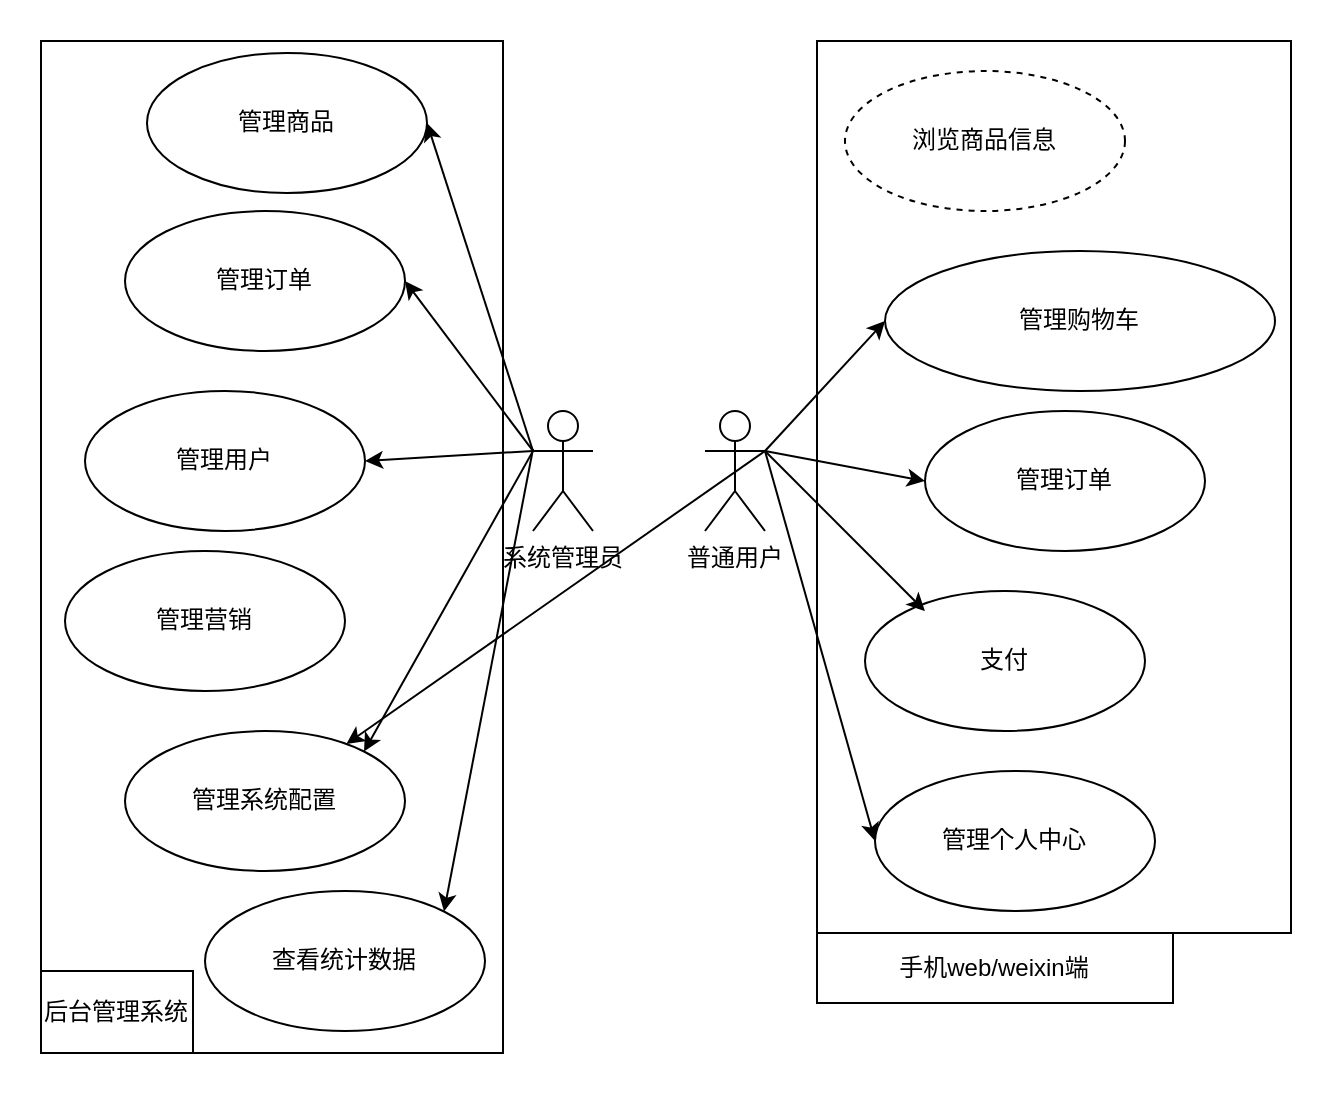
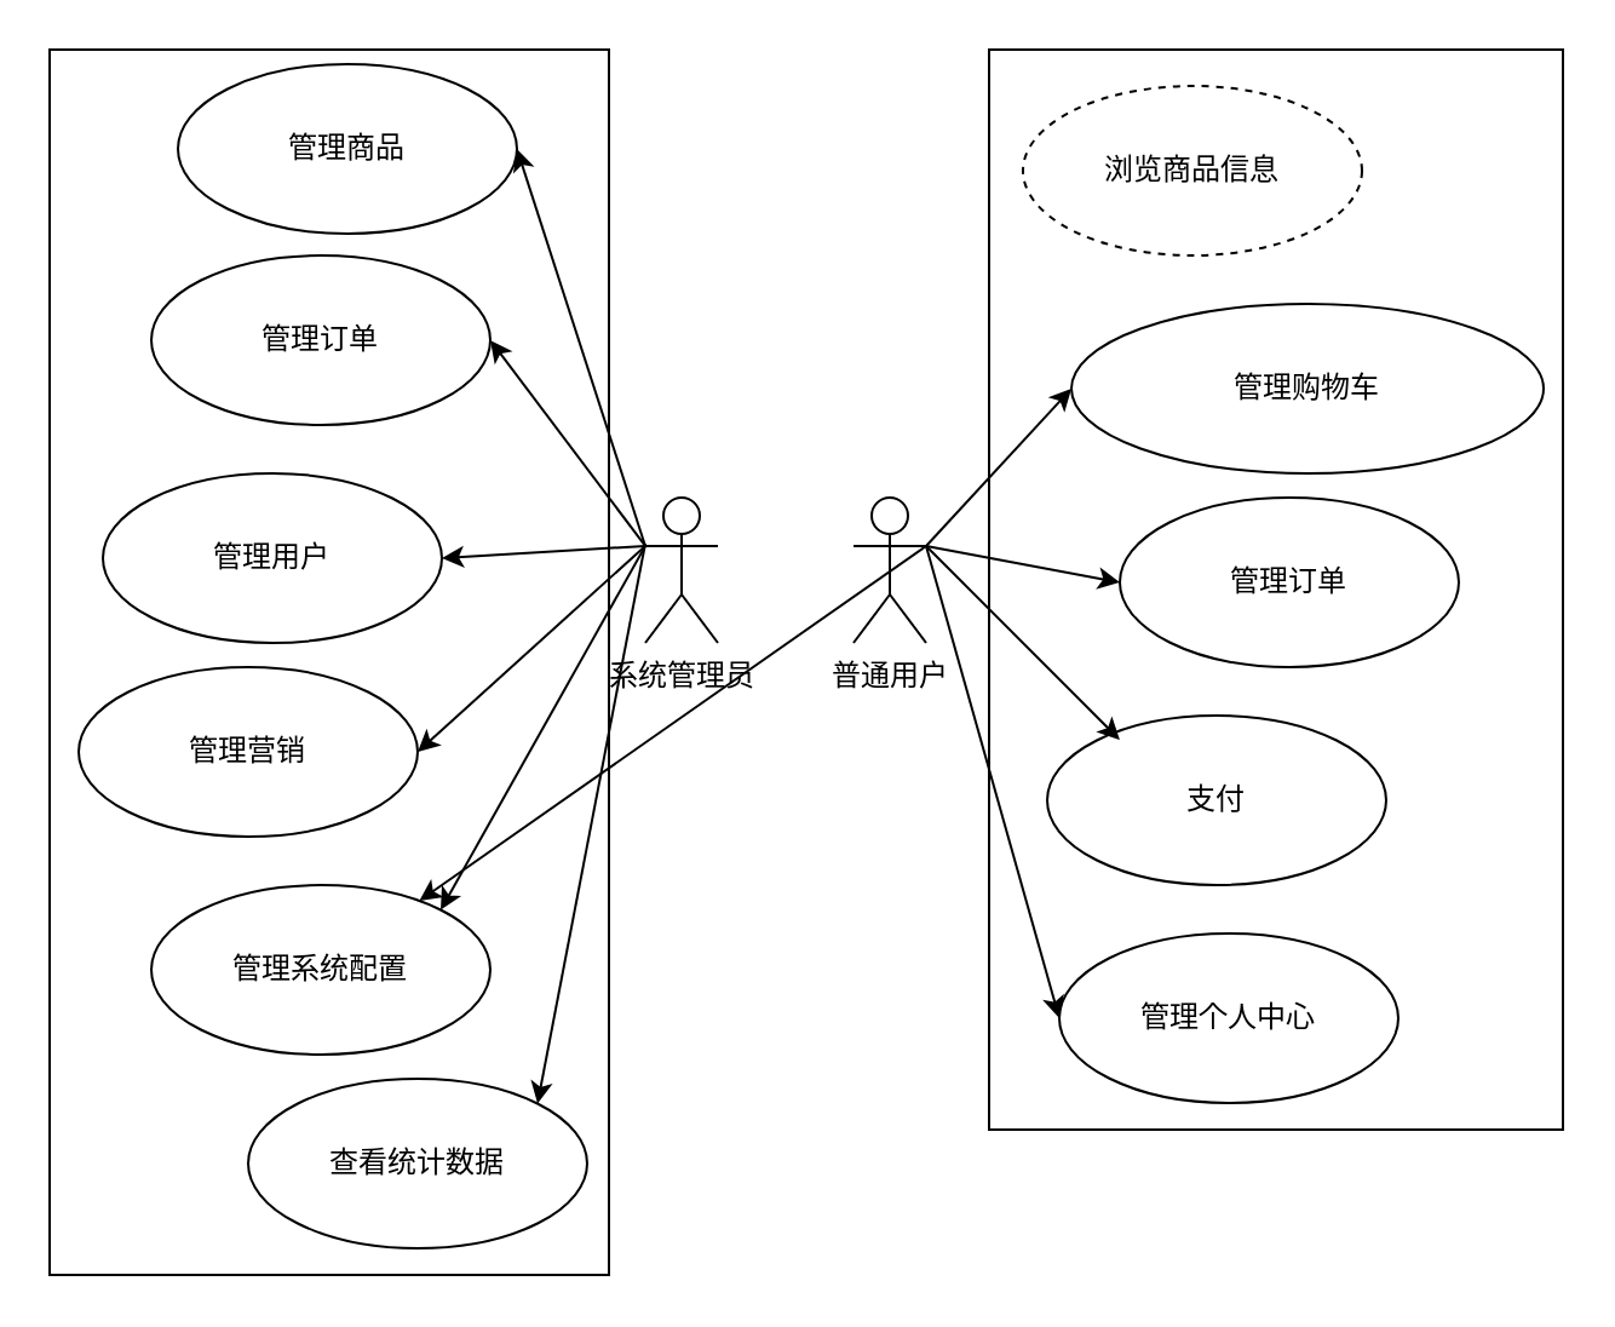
+ <mxCell id="23" value="" style="endArrow=classic;html=1;rounded=0;exitX=0;exitY=0.333;exitDx=0;exitDy=0;exitPerimeter=0;entryX=1;entryY=0.5;entryDx=0;entryDy=0;" edge="1" parent="1" source="13" target="18"><mxGeometry width="50" height="50" relative="1" as="geometry"><mxPoint x="276" y="235" as="sourcePoint" /><mxPoint x="192" y="240" as="targetPoint" /></mxGeometry></mxCell>
- <mxCell id="29" value="手机web/weixin端" style="rounded=0;whiteSpace=wrap;html=1;" vertex="1" parent="1"><mxGeometry x="408" y="466" width="178" height="35" as="geometry" /></mxCell>
- <mxCell id="28" value="后台管理系统" style="rounded=0;whiteSpace=wrap;html=1;" vertex="1" parent="1"><mxGeometry x="20" y="485" width="76" height="41" as="geometry" /></mxCell>
